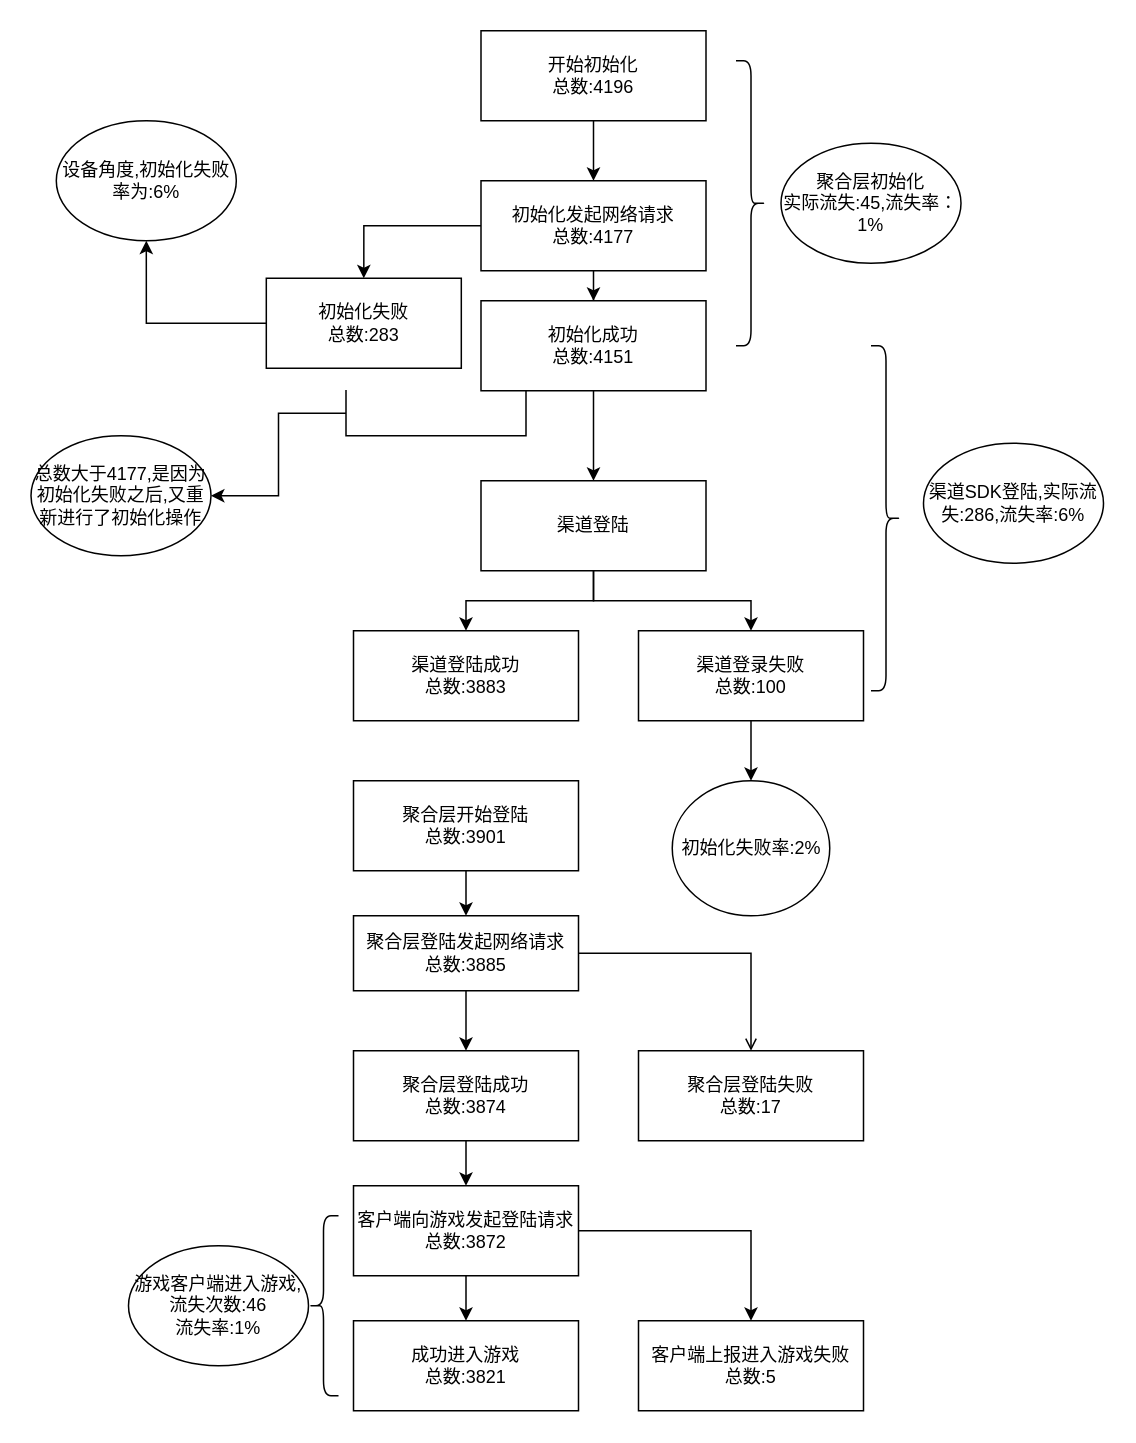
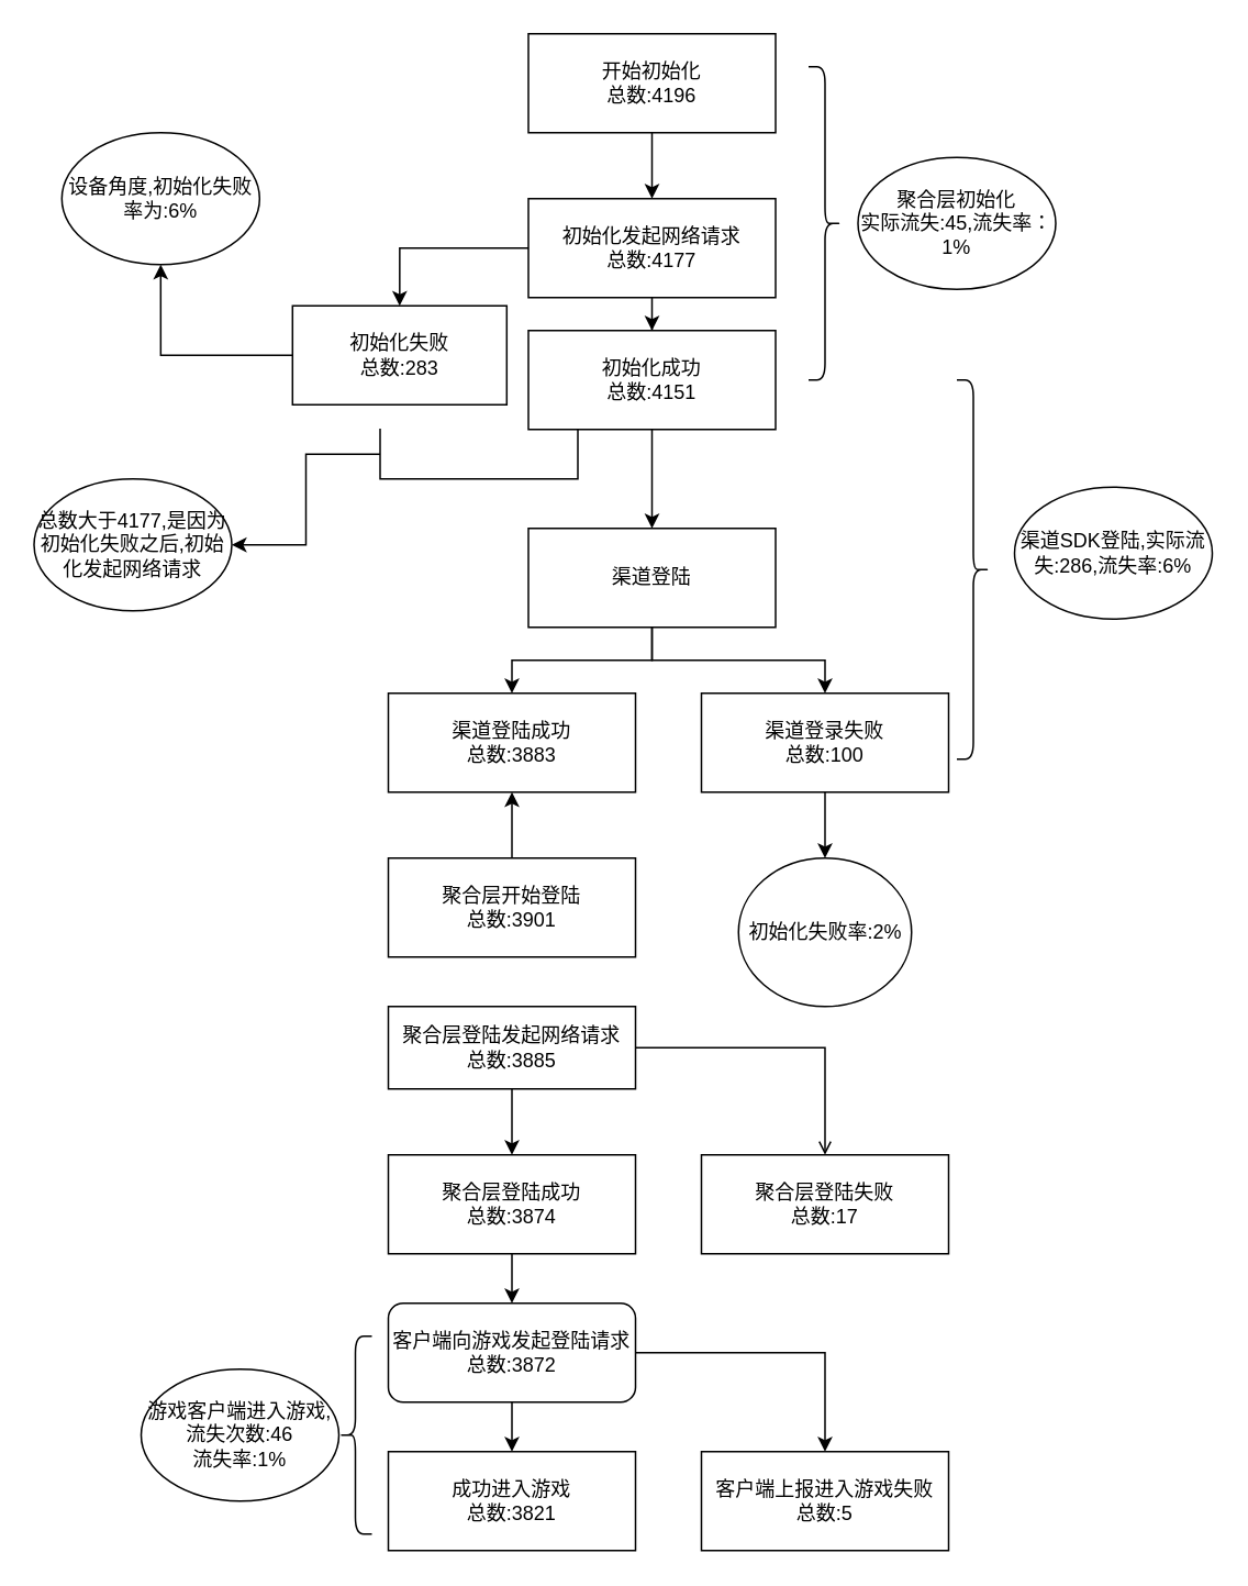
- <mxCell id="33" value="总数大于4177,是因为初始化失败之后,又重新进行了初始化操作" style="ellipse;whiteSpace=wrap;html=1;" vertex="1" parent="1"><mxGeometry x="20" y="290" width="120" height="80" as="geometry" /></mxCell>
+ <mxCell id="33" value="总数大于4177,是因为初始化失败之后,初始化发起网络请求" style="ellipse;whiteSpace=wrap;html=1;" vertex="1" parent="1"><mxGeometry x="20" y="290" width="120" height="80" as="geometry" /></mxCell>
- <mxCell id="18" style="edgeStyle=orthogonalEdgeStyle;rounded=0;orthogonalLoop=1;jettySize=auto;html=1;" edge="1" parent="1" source="19" target="22"><mxGeometry relative="1" as="geometry" /></mxCell>
+ <mxCell id="18" style="edgeStyle=orthogonalEdgeStyle;rounded=0;orthogonalLoop=1;jettySize=auto;html=1;" edge="1" parent="1" source="19" target="16"><mxGeometry relative="1" as="geometry" /></mxCell>
- <mxCell id="28" value="客户端向游戏发起登陆请求&lt;br&gt;总数:3872" style="rounded=0;whiteSpace=wrap;html=1;" vertex="1" parent="1"><mxGeometry x="235" y="790" width="150" height="60" as="geometry" /></mxCell>
+ <mxCell id="28" value="客户端向游戏发起登陆请求&lt;br&gt;总数:3872" style="whiteSpace=wrap;html=1;rounded=1;" vertex="1" parent="1"><mxGeometry x="235" y="790" width="150" height="60" as="geometry" /></mxCell>
